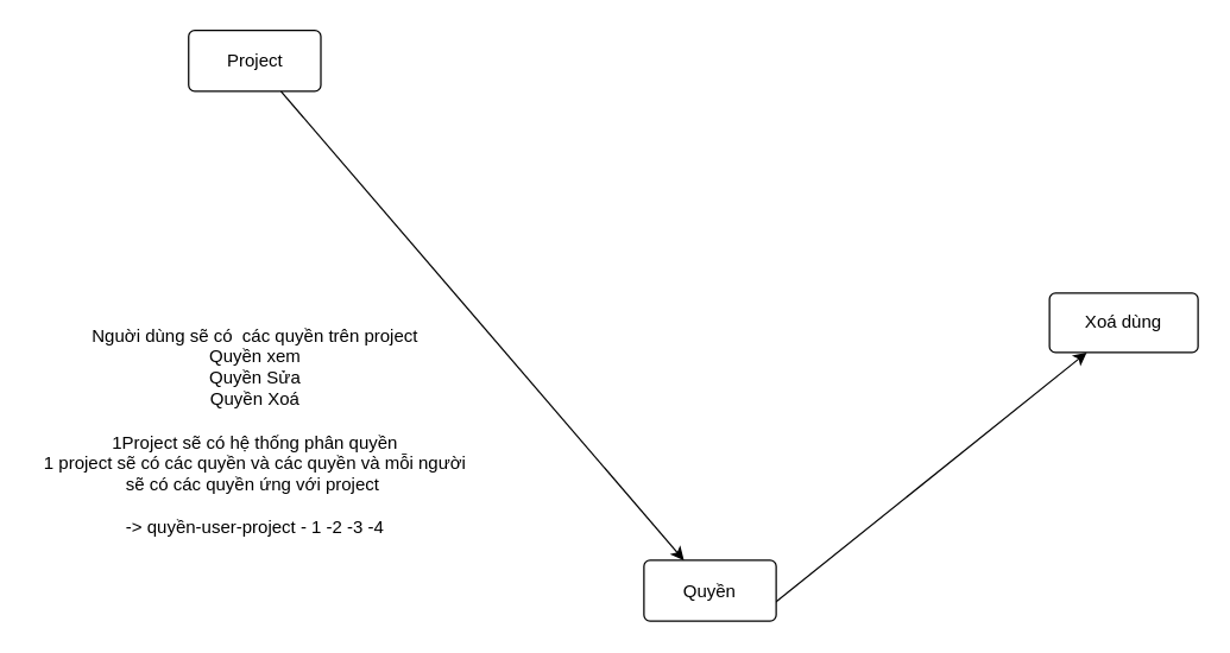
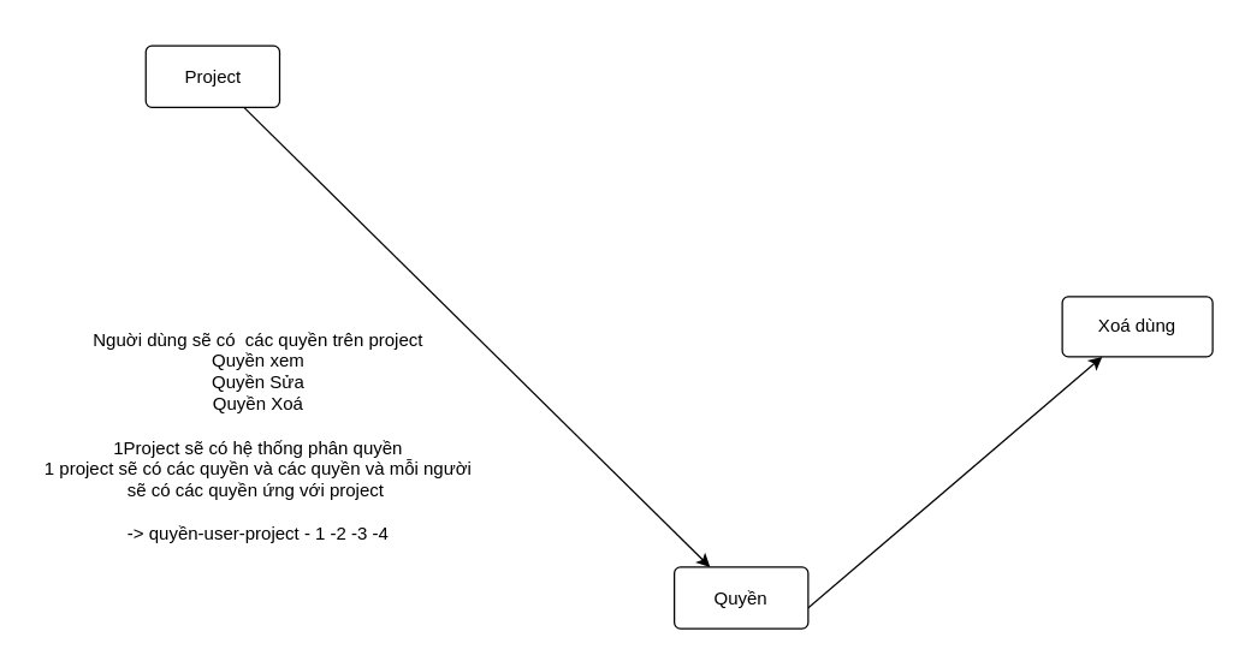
- <mxCell id="5" value="Project" style="rounded=1;arcSize=10;whiteSpace=wrap;html=1;align=center;" vertex="1" parent="1"><mxGeometry x="126.5" y="20" width="89" height="41" as="geometry" /></mxCell>
+ <mxCell id="5" value="Project" style="rounded=1;arcSize=10;whiteSpace=wrap;html=1;align=center;" vertex="1" parent="1"><mxGeometry x="96.5" y="30" width="89" height="41" as="geometry" /></mxCell>
- <mxCell id="3" value="Quyền" style="rounded=1;arcSize=10;whiteSpace=wrap;html=1;align=center;" vertex="1" parent="1"><mxGeometry x="433" y="377" width="89" height="41" as="geometry" /></mxCell>
+ <mxCell id="3" value="Quyền" style="rounded=1;arcSize=10;whiteSpace=wrap;html=1;align=center;" vertex="1" parent="1"><mxGeometry x="448" y="377" width="89" height="41" as="geometry" /></mxCell>
